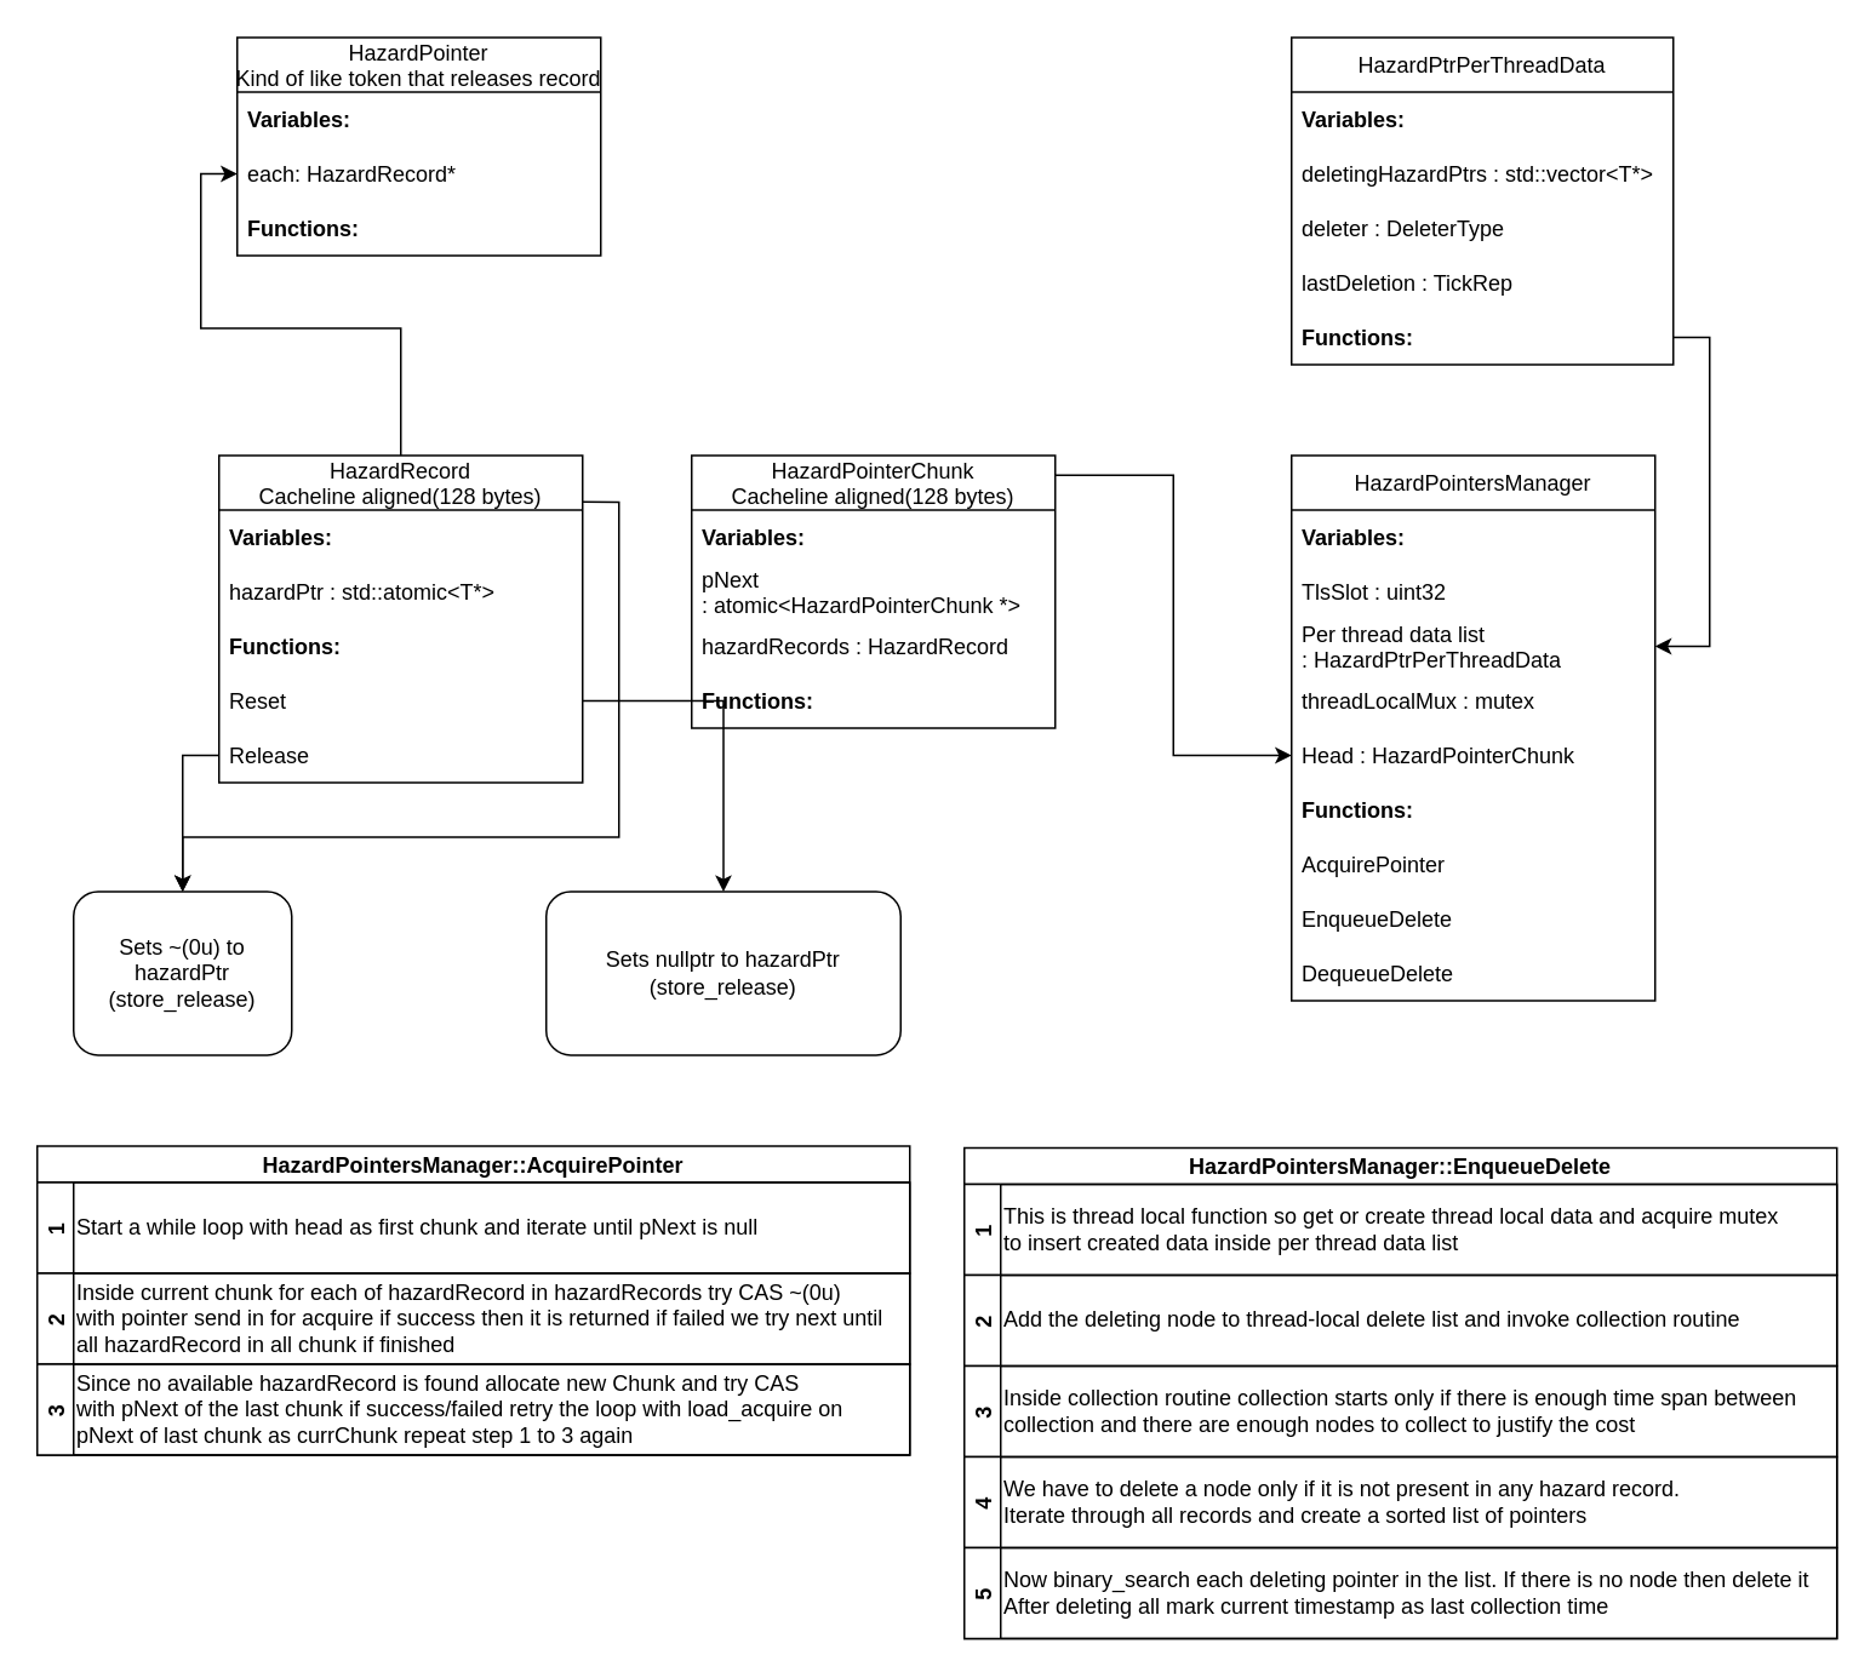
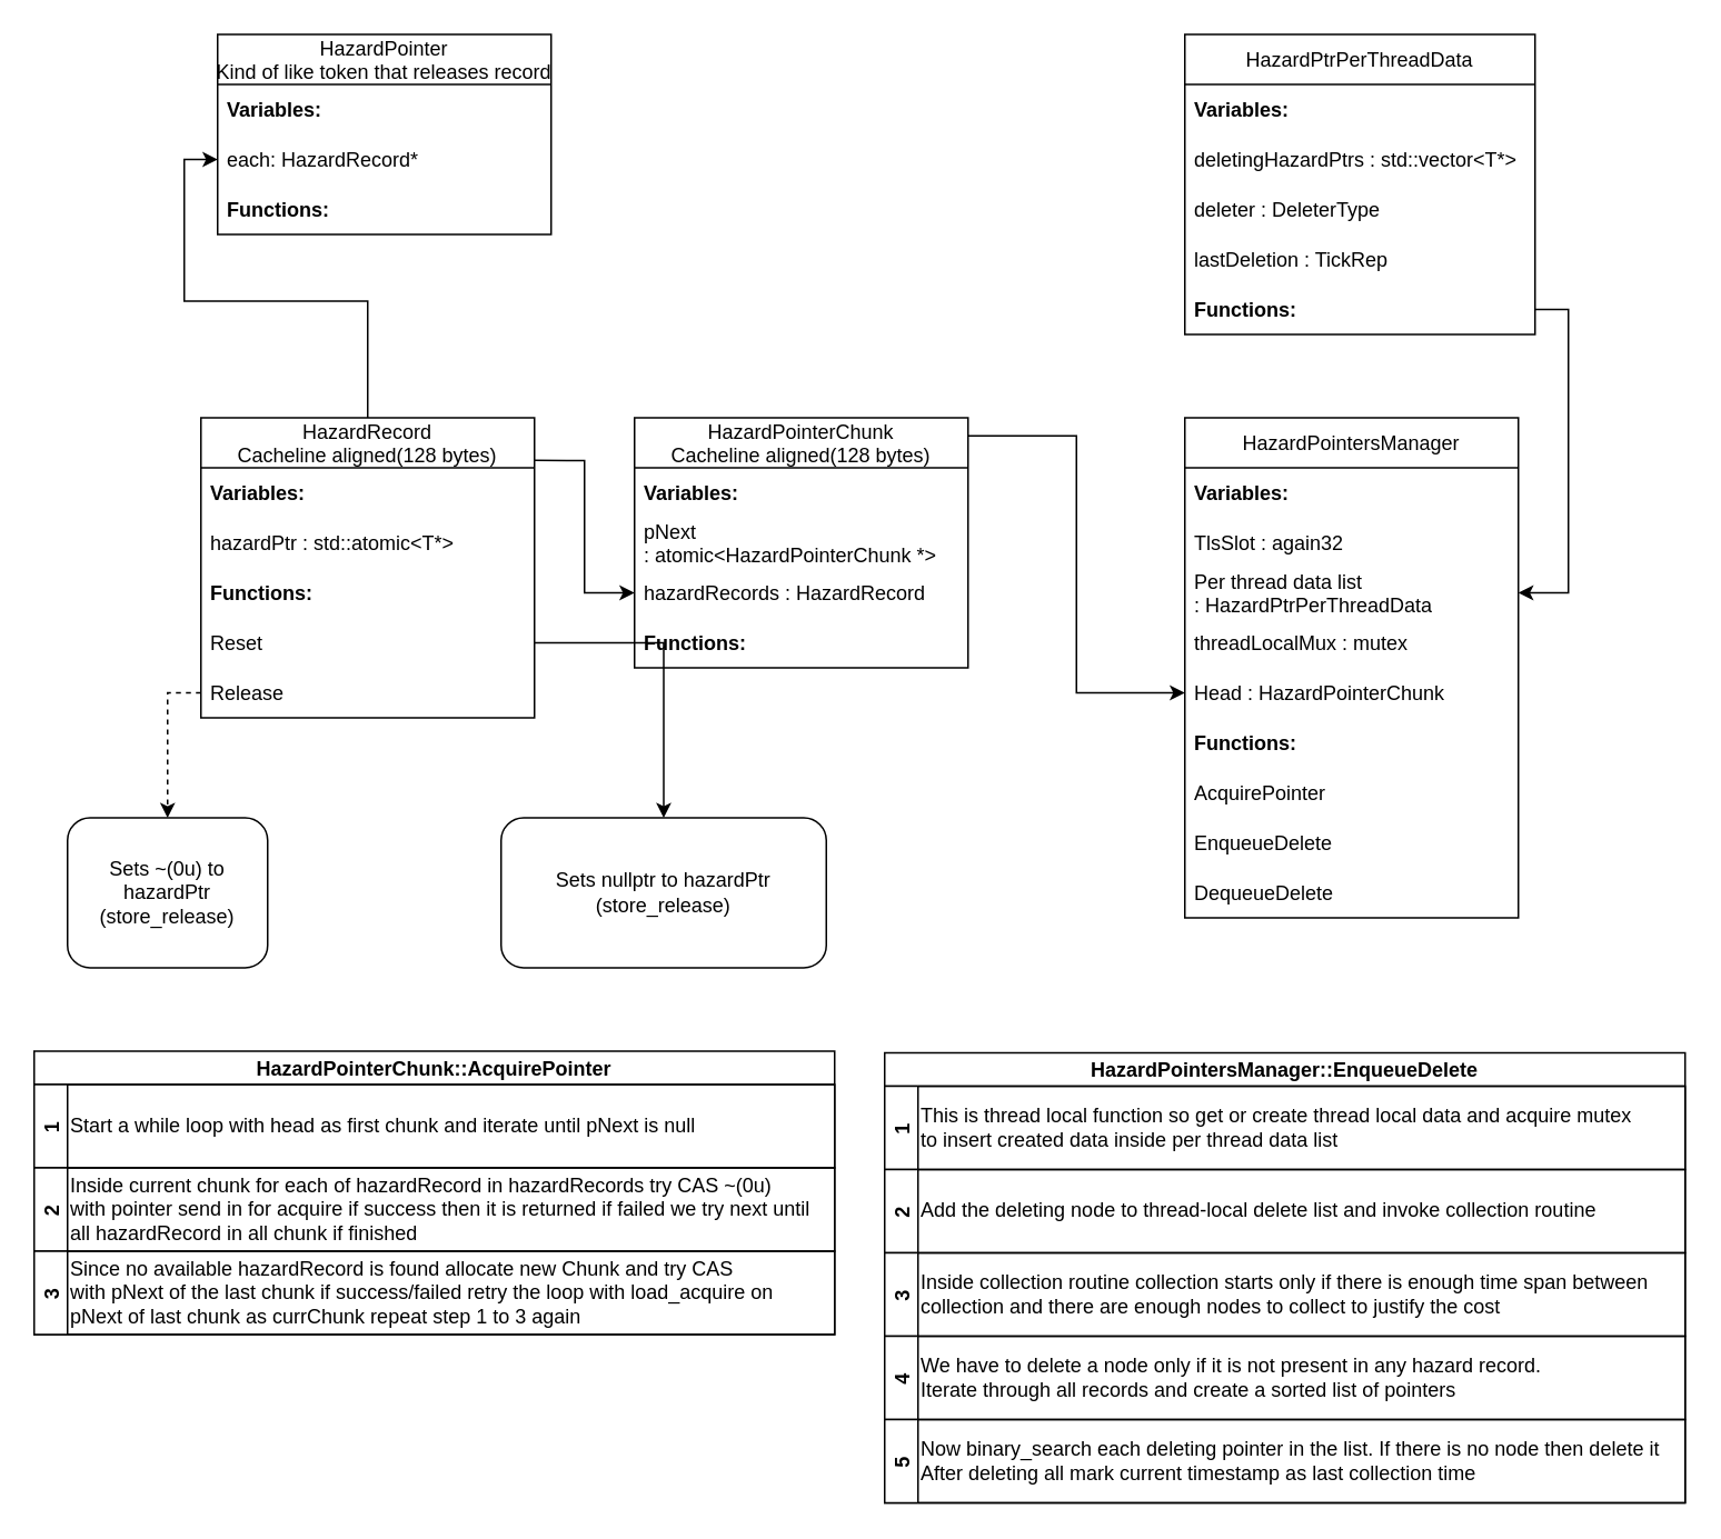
- <mxCell id="4" value="TlsSlot : uint32" style="text;strokeColor=none;fillColor=none;align=left;verticalAlign=middle;spacingLeft=4;spacingRight=4;overflow=hidden;points=[[0,0.5],[1,0.5]];portConstraint=eastwest;rotatable=0;container=0;" parent="2" vertex="1"><mxGeometry y="60" width="200" height="30" as="geometry"><mxRectangle width="90" height="20" as="alternateBounds" /></mxGeometry></mxCell>
+ <mxCell id="4" value="TlsSlot : again32" style="text;strokeColor=none;fillColor=none;align=left;verticalAlign=middle;spacingLeft=4;spacingRight=4;overflow=hidden;points=[[0,0.5],[1,0.5]];portConstraint=eastwest;rotatable=0;container=0;" parent="2" vertex="1"><mxGeometry y="60" width="200" height="30" as="geometry"><mxRectangle width="90" height="20" as="alternateBounds" /></mxGeometry></mxCell>
- <mxCell id="29" style="edgeStyle=orthogonalEdgeStyle;rounded=0;orthogonalLoop=1;jettySize=auto;html=1;exitX=0;exitY=0.5;exitDx=0;exitDy=0;" parent="1" source="24" target="28" edge="1"><mxGeometry relative="1" as="geometry" /></mxCell>
+ <mxCell id="29" style="edgeStyle=orthogonalEdgeStyle;rounded=0;orthogonalLoop=1;jettySize=auto;html=1;exitX=0;exitY=0.5;exitDx=0;exitDy=0;dashed=1;" parent="1" source="24" target="28" edge="1"><mxGeometry relative="1" as="geometry" /></mxCell>
- <mxCell id="25" style="edgeStyle=orthogonalEdgeStyle;rounded=0;orthogonalLoop=1;jettySize=auto;html=1;exitX=0.998;exitY=0.142;exitDx=0;exitDy=0;exitPerimeter=0;" parent="1" source="19" target="28" edge="1"><mxGeometry relative="1" as="geometry" /></mxCell>
+ <mxCell id="25" style="edgeStyle=orthogonalEdgeStyle;rounded=0;orthogonalLoop=1;jettySize=auto;html=1;exitX=0.998;exitY=0.142;exitDx=0;exitDy=0;entryX=0;entryY=0.5;entryDx=0;entryDy=0;exitPerimeter=0;" parent="1" source="19" target="15" edge="1"><mxGeometry relative="1" as="geometry" /></mxCell>
- <mxCell id="37" value="HazardPointersManager::AcquirePointer" style="swimlane;childLayout=stackLayout;resizeParent=1;resizeParentMax=0;horizontal=1;startSize=20;horizontalStack=0;" parent="1" vertex="1"><mxGeometry x="20" y="630" width="480" height="170" as="geometry" /></mxCell>
+ <mxCell id="37" value="HazardPointerChunk::AcquirePointer" style="swimlane;childLayout=stackLayout;resizeParent=1;resizeParentMax=0;horizontal=1;startSize=20;horizontalStack=0;" parent="1" vertex="1"><mxGeometry x="20" y="630" width="480" height="170" as="geometry" /></mxCell>
